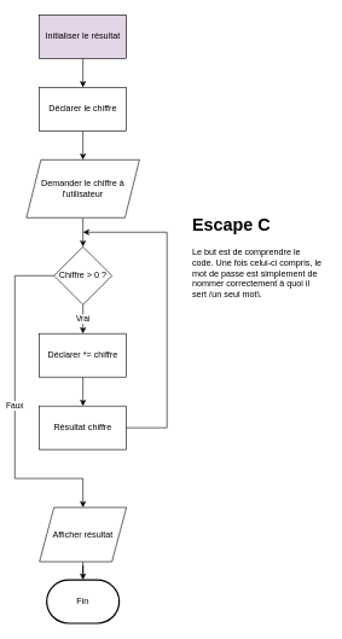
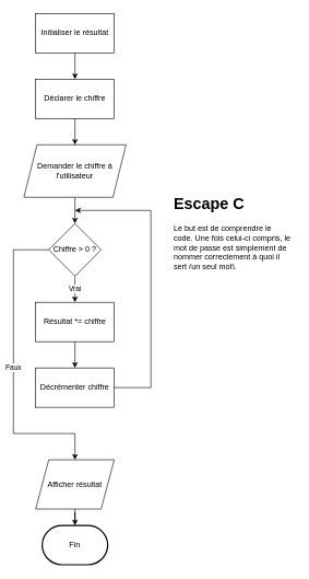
- <mxCell id="3" value="Initialiser le résultat" style="rounded=0;whiteSpace=wrap;html=1;fillColor=#e1d5e7;" parent="1" vertex="1"><mxGeometry x="54" y="20" width="120" height="60" as="geometry" /></mxCell>
+ <mxCell id="3" value="Initialiser le résultat" style="rounded=0;whiteSpace=wrap;html=1;" parent="1" vertex="1"><mxGeometry x="54" y="20" width="120" height="60" as="geometry" /></mxCell>
- <mxCell id="11" value="Déclarer *= chiffre" style="rounded=0;whiteSpace=wrap;html=1;" parent="1" vertex="1"><mxGeometry x="54" y="460" width="120" height="60" as="geometry" /></mxCell>
+ <mxCell id="11" value="Résultat *= chiffre" style="rounded=0;whiteSpace=wrap;html=1;" parent="1" vertex="1"><mxGeometry x="54" y="460" width="120" height="60" as="geometry" /></mxCell>
- <mxCell id="12" value="Résultat chiffre" style="whiteSpace=wrap;html=1;rounded=0;" parent="1" vertex="1"><mxGeometry x="54" y="560" width="120" height="60" as="geometry" /></mxCell>
+ <mxCell id="12" value="Décrémenter chiffre" style="whiteSpace=wrap;html=1;rounded=0;" parent="1" vertex="1"><mxGeometry x="54" y="560" width="120" height="60" as="geometry" /></mxCell>
